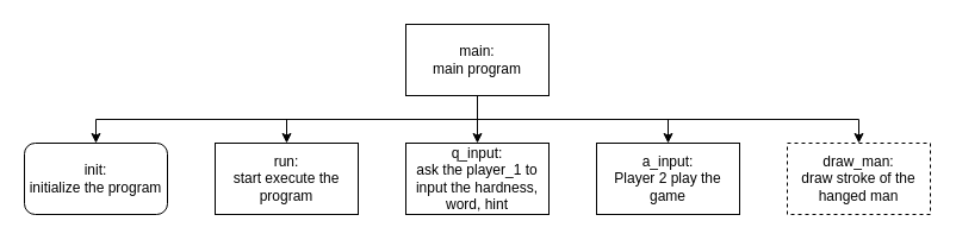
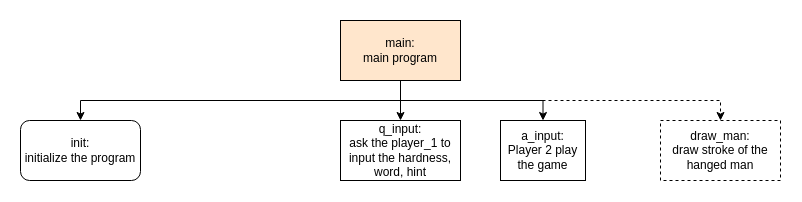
- <mxCell id="7" value="main:&lt;br&gt;main program" style="rounded=0;whiteSpace=wrap;html=1;" vertex="1" parent="1"><mxGeometry x="340" y="20" width="120" height="60" as="geometry" /></mxCell>
+ <mxCell id="7" value="main:&lt;br&gt;main program" style="rounded=0;whiteSpace=wrap;html=1;fillColor=#ffe6cc;" vertex="1" parent="1"><mxGeometry x="340" y="20" width="120" height="60" as="geometry" /></mxCell>
- <mxCell id="6" style="edgeStyle=orthogonalEdgeStyle;rounded=0;orthogonalLoop=1;jettySize=auto;html=1;exitX=0.5;exitY=1;exitDx=0;exitDy=0;entryX=0.5;entryY=0;entryDx=0;entryDy=0;" edge="1" parent="1" source="7" target="8"><mxGeometry relative="1" as="geometry" /></mxCell>
+ <mxCell id="6" style="edgeStyle=orthogonalEdgeStyle;rounded=0;orthogonalLoop=1;jettySize=auto;html=1;exitX=0.5;exitY=1;exitDx=0;exitDy=0;entryX=0.5;entryY=0;entryDx=0;entryDy=0;dashed=1;" edge="1" parent="1" source="7" target="8"><mxGeometry relative="1" as="geometry" /></mxCell>
- <mxCell id="3" style="edgeStyle=orthogonalEdgeStyle;rounded=0;orthogonalLoop=1;jettySize=auto;html=1;exitX=0.5;exitY=1;exitDx=0;exitDy=0;entryX=0.5;entryY=0;entryDx=0;entryDy=0;" edge="1" parent="1" source="7" target="10"><mxGeometry relative="1" as="geometry" /></mxCell>
- <mxCell id="10" value="run:&lt;br&gt;start execute the program" style="rounded=0;whiteSpace=wrap;html=1;" vertex="1" parent="1"><mxGeometry x="180" y="120" width="120" height="60" as="geometry" /></mxCell>
- <mxCell id="12" value="a_input:&lt;br&gt;Player 2 play the game" style="rounded=0;whiteSpace=wrap;html=1;" vertex="1" parent="1"><mxGeometry x="500" y="120" width="120" height="60" as="geometry" /></mxCell>
+ <mxCell id="12" value="a_input:&lt;br&gt;Player 2 play the game" style="rounded=0;whiteSpace=wrap;html=1;" vertex="1" parent="1"><mxGeometry x="500" y="120" width="85" height="60" as="geometry" /></mxCell>
